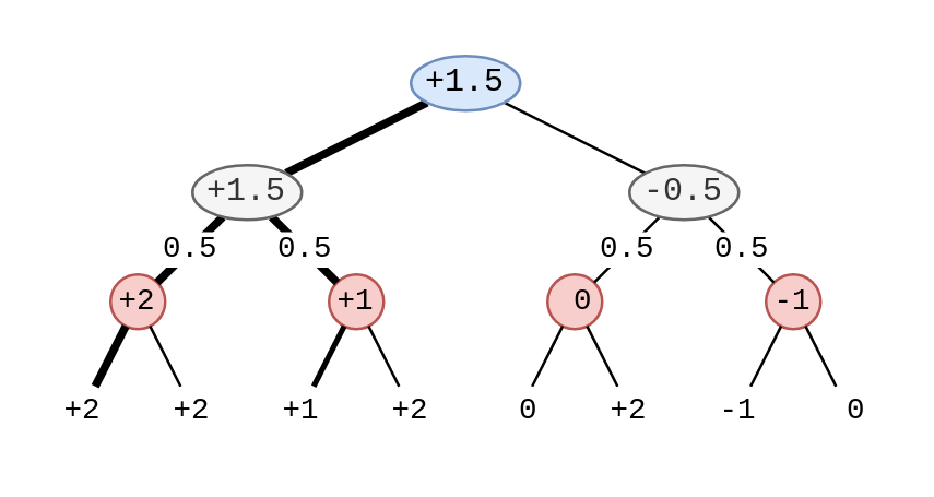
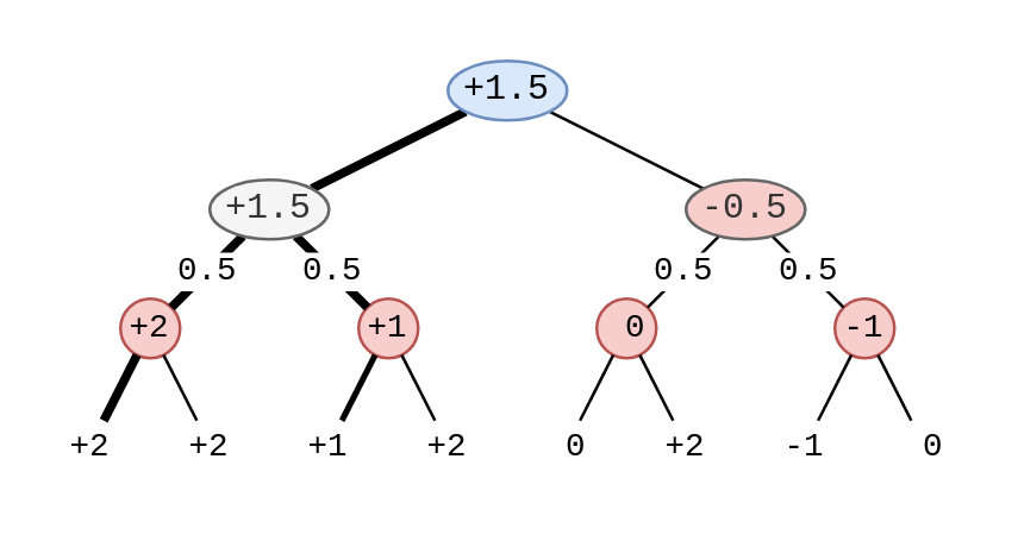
- <mxCell id="29" value="-0.5" style="ellipse;whiteSpace=wrap;html=1;fillColor=#f5f5f5;fontColor=#333333;strokeColor=#666666;fontFamily=Courier New;" parent="1" vertex="1"><mxGeometry x="230" y="60" width="40" height="20" as="geometry" /></mxCell>
+ <mxCell id="29" value="-0.5" style="ellipse;whiteSpace=wrap;html=1;fillColor=#f8cecc;fontColor=#333333;strokeColor=#666666;fontFamily=Courier New;" parent="1" vertex="1"><mxGeometry x="230" y="60" width="40" height="20" as="geometry" /></mxCell>
